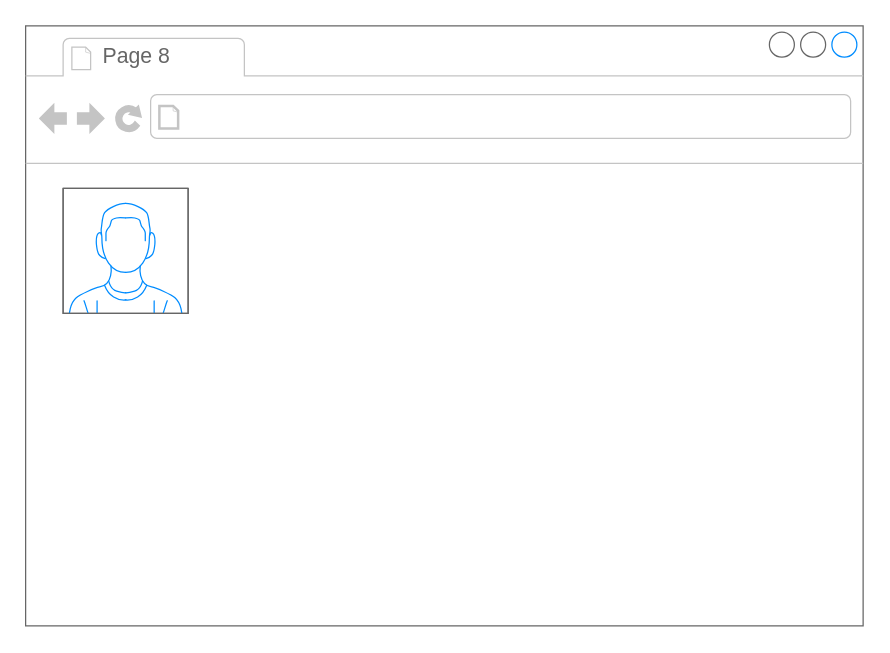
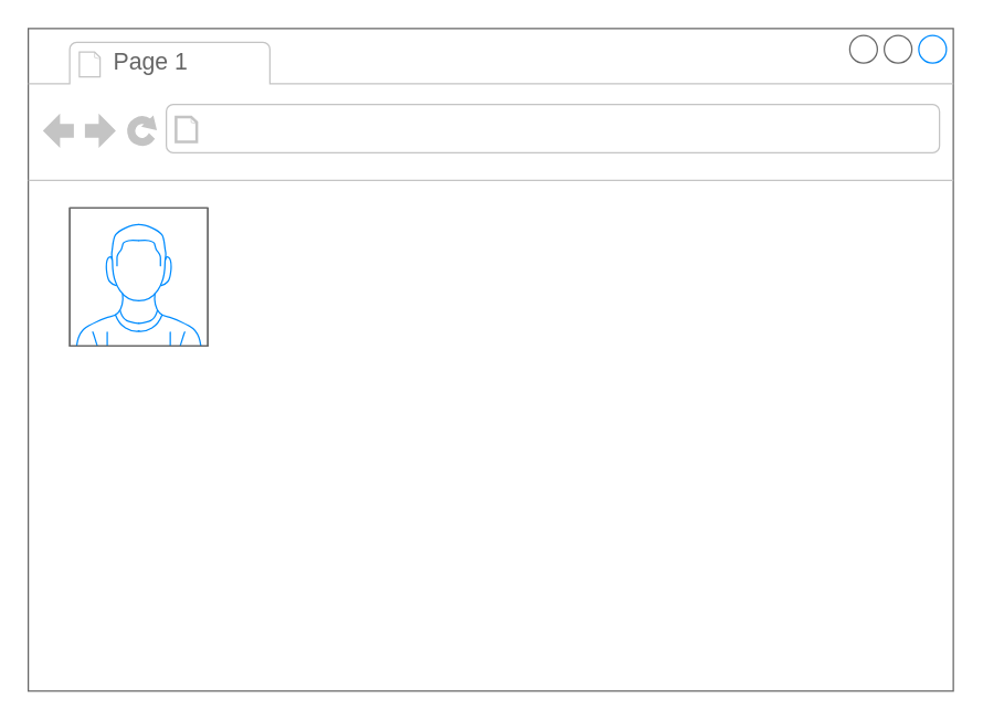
- <mxCell id="3" value="Page 8" style="strokeWidth=1;shadow=0;dashed=0;align=center;html=1;shape=mxgraph.mockup.containers.anchor;fontSize=17;fontColor=#666666;align=left;whiteSpace=wrap;" vertex="1" parent="2"><mxGeometry x="60" y="12" width="110" height="26" as="geometry" /></mxCell>
+ <mxCell id="3" value="Page 1" style="strokeWidth=1;shadow=0;dashed=0;align=center;html=1;shape=mxgraph.mockup.containers.anchor;fontSize=17;fontColor=#666666;align=left;whiteSpace=wrap;" vertex="1" parent="2"><mxGeometry x="60" y="12" width="110" height="26" as="geometry" /></mxCell>
